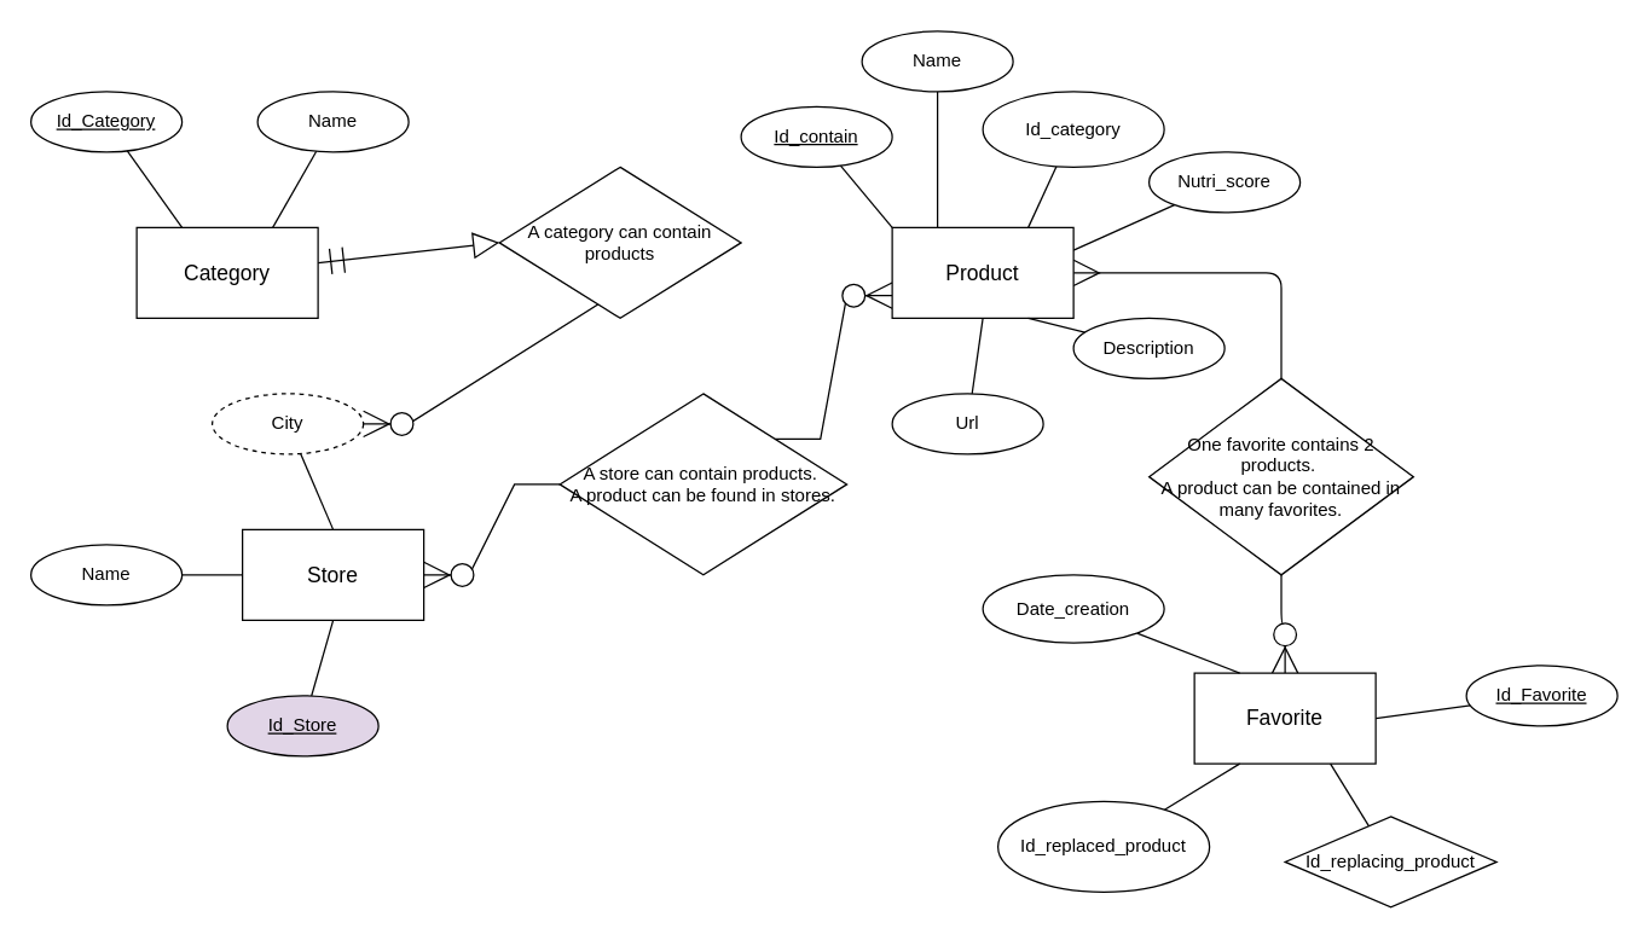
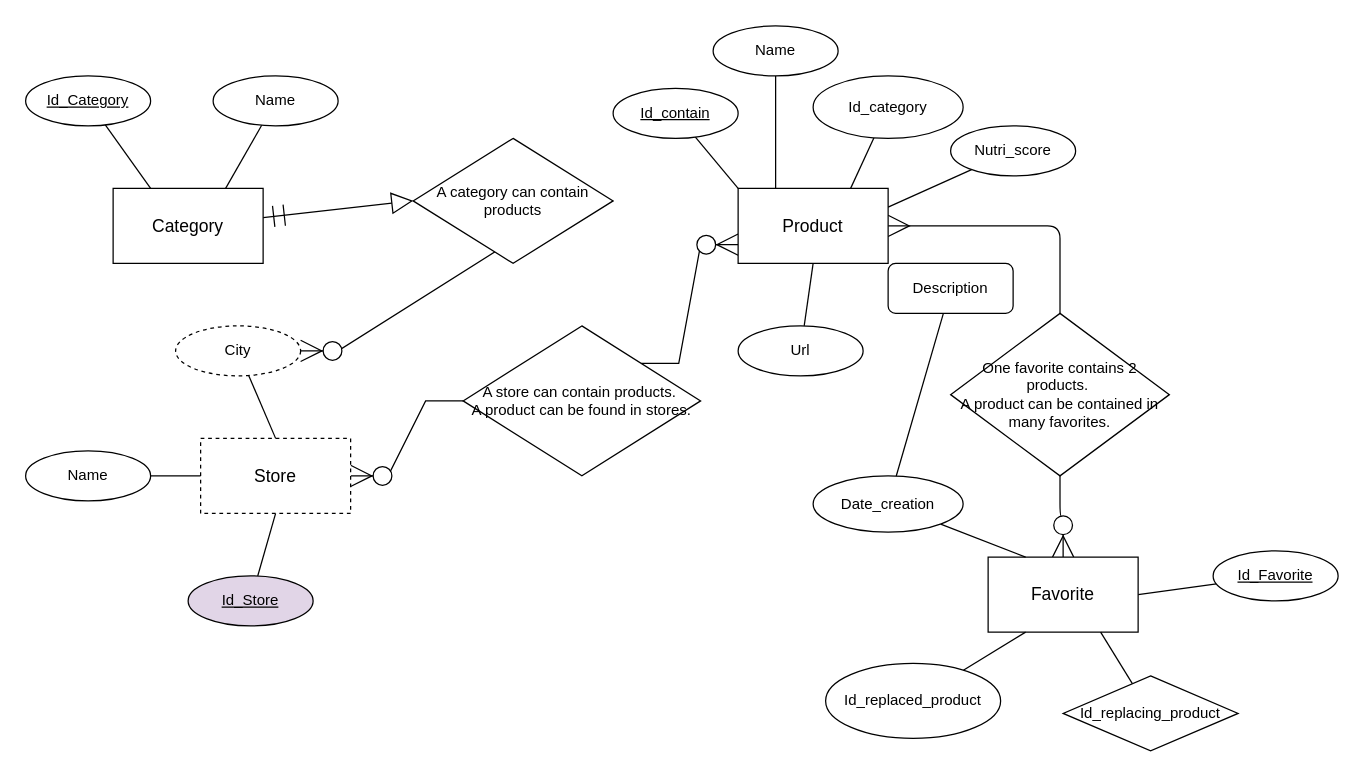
- <mxCell id="41" style="edgeStyle=none;rounded=0;orthogonalLoop=1;jettySize=auto;html=1;startArrow=none;startFill=0;startSize=15;endArrow=none;endFill=0;endSize=15;strokeWidth=1;fontSize=14;entryX=0.75;entryY=1;entryDx=0;entryDy=0;" parent="1" source="42" target="23" edge="1"><mxGeometry relative="1" as="geometry"><mxPoint x="640" y="230" as="targetPoint" /></mxGeometry></mxCell>
+ <mxCell id="41" style="edgeStyle=none;rounded=0;orthogonalLoop=1;jettySize=auto;html=1;startArrow=none;startFill=0;startSize=15;endArrow=none;endFill=0;endSize=15;strokeWidth=1;fontSize=14;" parent="1" source="42" target="34" edge="1"><mxGeometry relative="1" as="geometry"><mxPoint x="640" y="230" as="targetPoint" /></mxGeometry></mxCell>
- <mxCell id="42" value="Description" style="ellipse;whiteSpace=wrap;html=1;align=center;" parent="1" vertex="1"><mxGeometry x="710" y="210" width="100" height="40" as="geometry" /></mxCell>
+ <mxCell id="42" value="Description" style="whiteSpace=wrap;html=1;align=center;rounded=1;" parent="1" vertex="1"><mxGeometry x="710" y="210" width="100" height="40" as="geometry" /></mxCell>
- <mxCell id="22" value="Store" style="whiteSpace=wrap;html=1;align=center;fontSize=14;" parent="1" vertex="1"><mxGeometry x="160" y="350" width="120" height="60" as="geometry" /></mxCell>
+ <mxCell id="22" value="Store" style="whiteSpace=wrap;html=1;align=center;fontSize=14;dashed=1;" parent="1" vertex="1"><mxGeometry x="160" y="350" width="120" height="60" as="geometry" /></mxCell>
